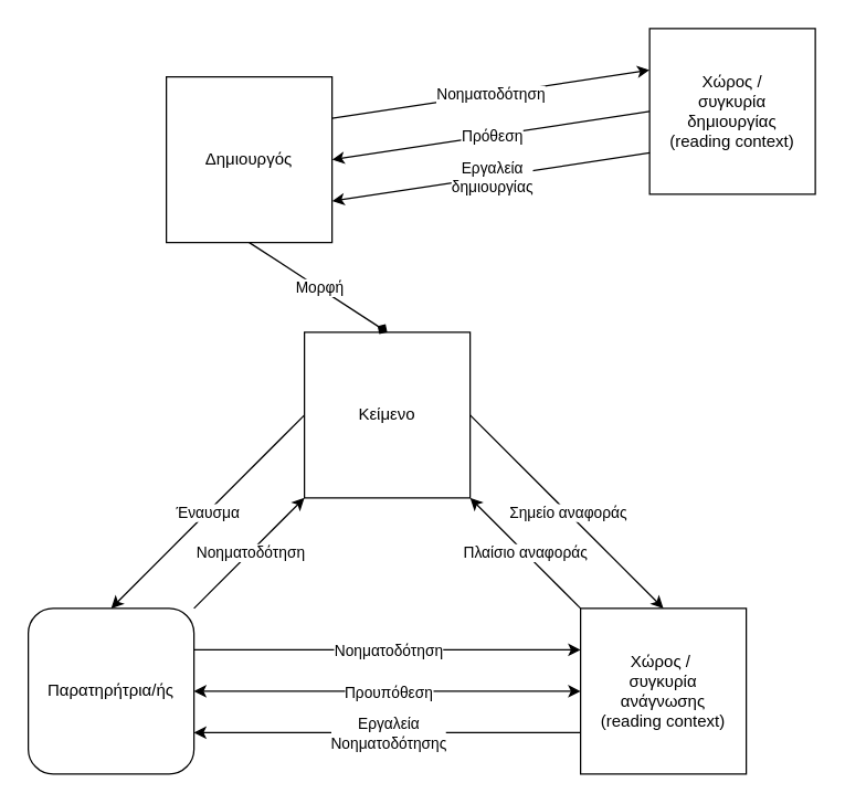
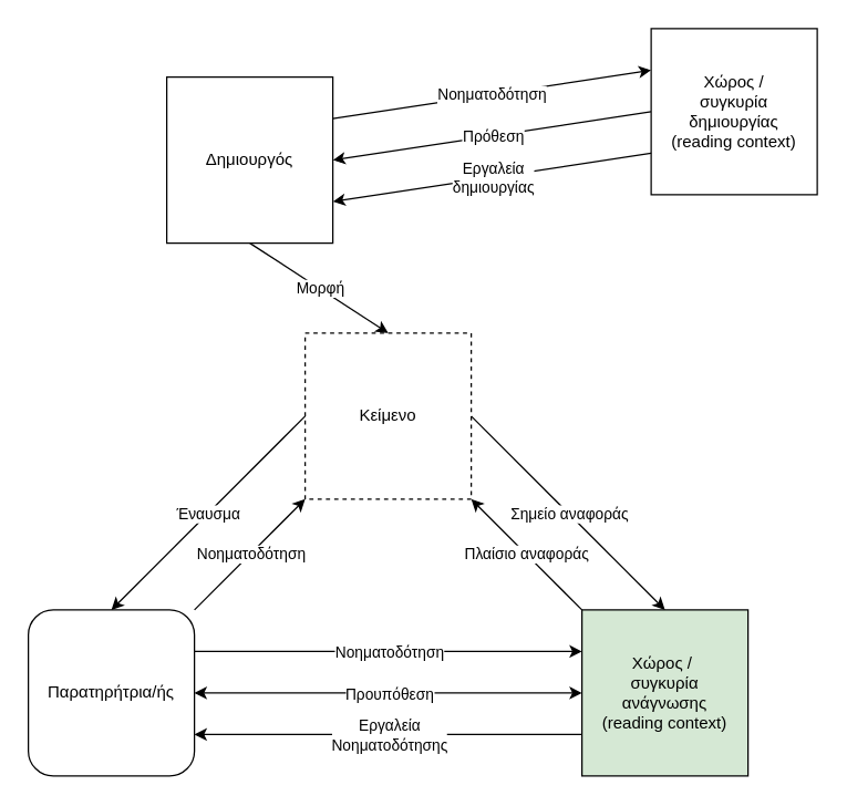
- <mxCell id="6" value="" style="endArrow=diamond;html=1;rounded=0;entryX=0.5;entryY=0;entryDx=0;entryDy=0;exitX=0.5;exitY=1;exitDx=0;exitDy=0;" parent="1" source="5" target="3" edge="1"><mxGeometry relative="1" as="geometry"><mxPoint x="250" y="140" as="sourcePoint" /><mxPoint x="360" y="290" as="targetPoint" /></mxGeometry></mxCell>
+ <mxCell id="6" value="" style="endArrow=classic;html=1;rounded=0;entryX=0.5;entryY=0;entryDx=0;entryDy=0;exitX=0.5;exitY=1;exitDx=0;exitDy=0;" parent="1" source="5" target="3" edge="1"><mxGeometry relative="1" as="geometry"><mxPoint x="250" y="140" as="sourcePoint" /><mxPoint x="360" y="290" as="targetPoint" /></mxGeometry></mxCell>
- <mxCell id="3" value="Κείμενο" style="whiteSpace=wrap;html=1;aspect=fixed;" parent="1" vertex="1"><mxGeometry x="220" y="240" width="120" height="120" as="geometry" /></mxCell>
+ <mxCell id="3" value="Κείμενο" style="whiteSpace=wrap;html=1;aspect=fixed;dashed=1;" parent="1" vertex="1"><mxGeometry x="220" y="240" width="120" height="120" as="geometry" /></mxCell>
- <mxCell id="4" value="Χώρος /&amp;nbsp;&lt;div&gt;συγκυρία&lt;br&gt;ανάγνωσης&lt;br&gt;(reading context)&lt;/div&gt;" style="whiteSpace=wrap;html=1;aspect=fixed;" parent="1" vertex="1"><mxGeometry x="420" y="440" width="120" height="120" as="geometry" /></mxCell>
+ <mxCell id="4" value="Χώρος /&amp;nbsp;&lt;div&gt;συγκυρία&lt;br&gt;ανάγνωσης&lt;br&gt;(reading context)&lt;/div&gt;" style="whiteSpace=wrap;html=1;aspect=fixed;fillColor=#d5e8d4;" parent="1" vertex="1"><mxGeometry x="420" y="440" width="120" height="120" as="geometry" /></mxCell>
